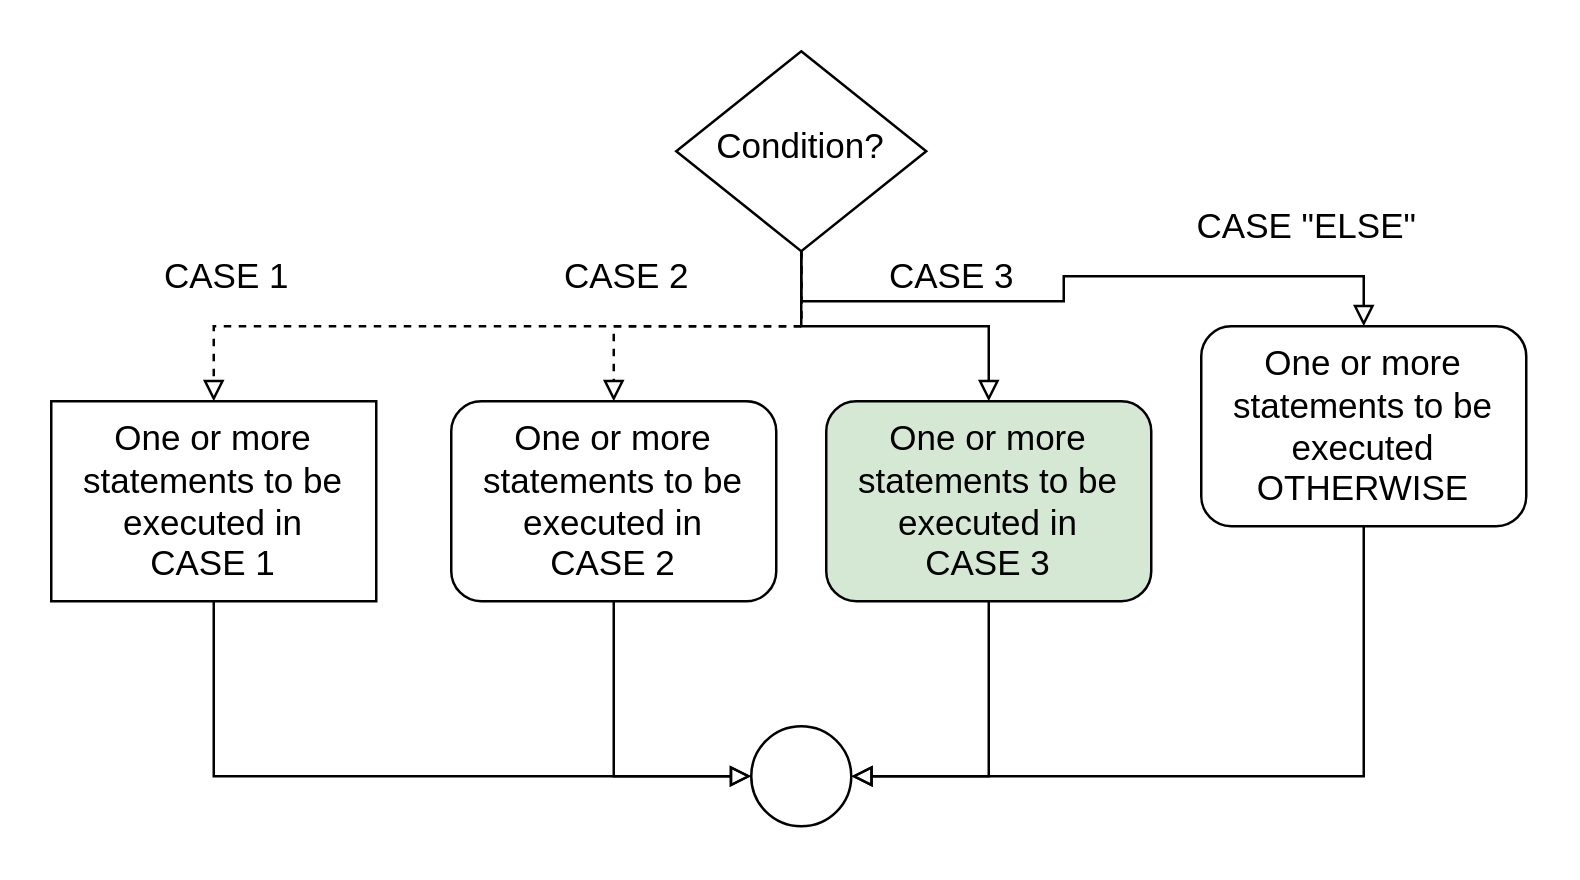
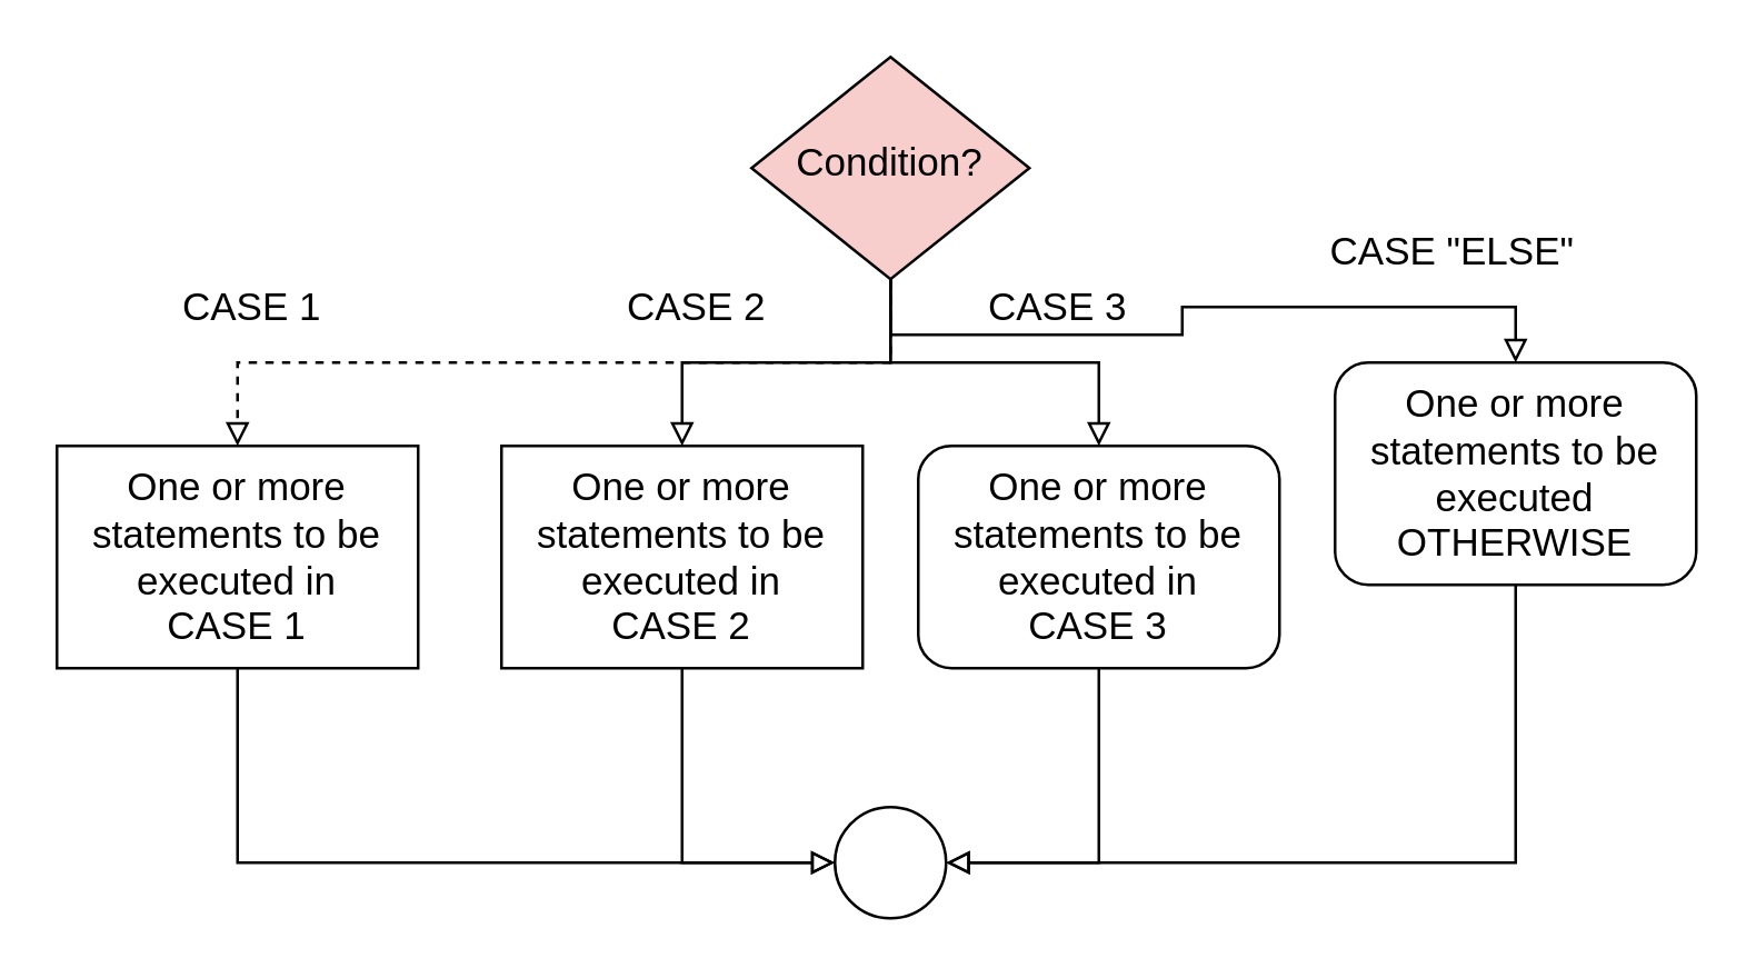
- <mxCell id="6" value="Condition?" style="rhombus;whiteSpace=wrap;html=1;shadow=0;fontFamily=Helvetica;fontSize=14;align=center;strokeWidth=1;spacing=6;spacingTop=-4;fontStyle=0" parent="1" vertex="1"><mxGeometry x="270" y="20" width="100" height="80" as="geometry" /></mxCell>
+ <mxCell id="6" value="Condition?" style="rhombus;whiteSpace=wrap;html=1;shadow=0;fontFamily=Helvetica;fontSize=14;align=center;strokeWidth=1;spacing=6;spacingTop=-4;fontStyle=0;fillColor=#f8cecc;" parent="1" vertex="1"><mxGeometry x="270" y="20" width="100" height="80" as="geometry" /></mxCell>
- <mxCell id="3" value="CASE 2" style="edgeStyle=orthogonalEdgeStyle;rounded=0;orthogonalLoop=1;jettySize=auto;html=1;entryX=0.5;entryY=0;entryDx=0;entryDy=0;endArrow=block;endFill=0;fontSize=14;dashed=1;" edge="1" parent="1" source="6" target="8"><mxGeometry x="0.481" y="-20" relative="1" as="geometry"><mxPoint as="offset" /></mxGeometry></mxCell>
+ <mxCell id="3" value="CASE 2" style="edgeStyle=orthogonalEdgeStyle;rounded=0;orthogonalLoop=1;jettySize=auto;html=1;entryX=0.5;entryY=0;entryDx=0;entryDy=0;endArrow=block;endFill=0;fontSize=14;" edge="1" parent="1" source="6" target="8"><mxGeometry x="0.481" y="-20" relative="1" as="geometry"><mxPoint as="offset" /></mxGeometry></mxCell>
- <mxCell id="8" value="One or more statements to be executed in&lt;br&gt;CASE 2" style="rounded=1;whiteSpace=wrap;html=1;fontSize=14;glass=0;strokeWidth=1;shadow=0;fontStyle=0" parent="1" vertex="1"><mxGeometry x="180" y="160" width="130" height="80" as="geometry" /></mxCell>
+ <mxCell id="8" value="One or more statements to be executed in&lt;br&gt;CASE 2" style="whiteSpace=wrap;html=1;fontSize=14;glass=0;strokeWidth=1;shadow=0;fontStyle=0;rounded=0;" parent="1" vertex="1"><mxGeometry x="180" y="160" width="130" height="80" as="geometry" /></mxCell>
- <mxCell id="12" value="One or more statements to be executed in&lt;br&gt;CASE 3" style="rounded=1;whiteSpace=wrap;html=1;fontSize=14;glass=0;strokeWidth=1;shadow=0;fontStyle=0;fillColor=#d5e8d4;" vertex="1" parent="1"><mxGeometry x="330" y="160" width="130" height="80" as="geometry" /></mxCell>
+ <mxCell id="12" value="One or more statements to be executed in&lt;br&gt;CASE 3" style="rounded=1;whiteSpace=wrap;html=1;fontSize=14;glass=0;strokeWidth=1;shadow=0;fontStyle=0" vertex="1" parent="1"><mxGeometry x="330" y="160" width="130" height="80" as="geometry" /></mxCell>
